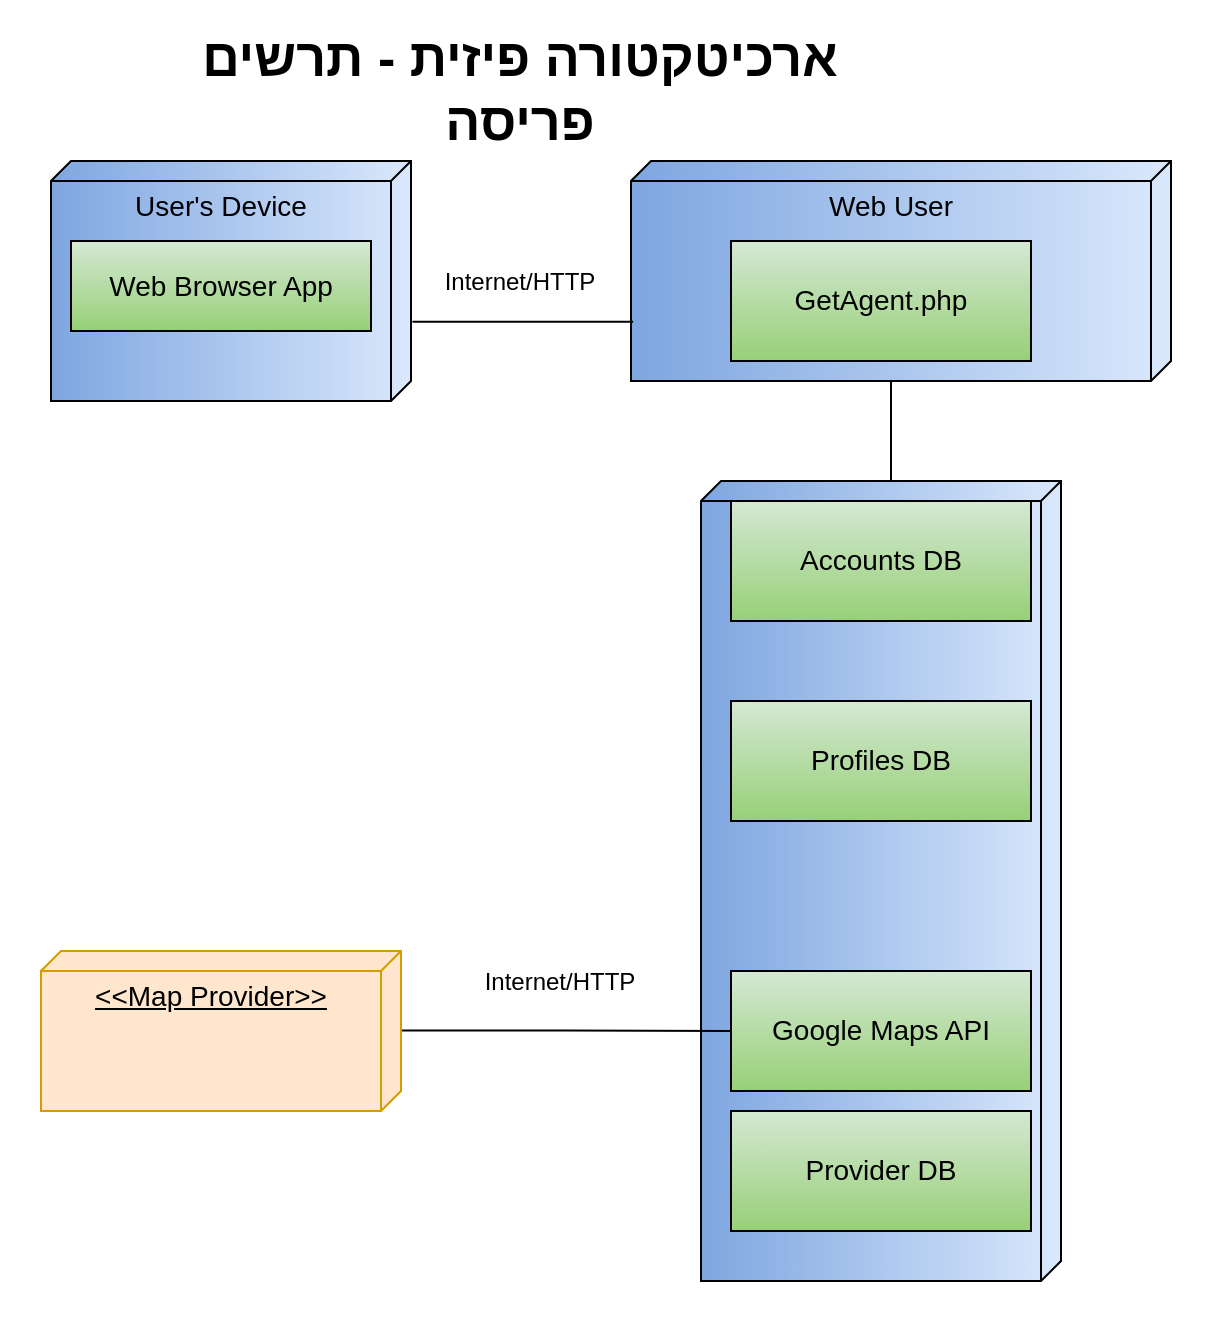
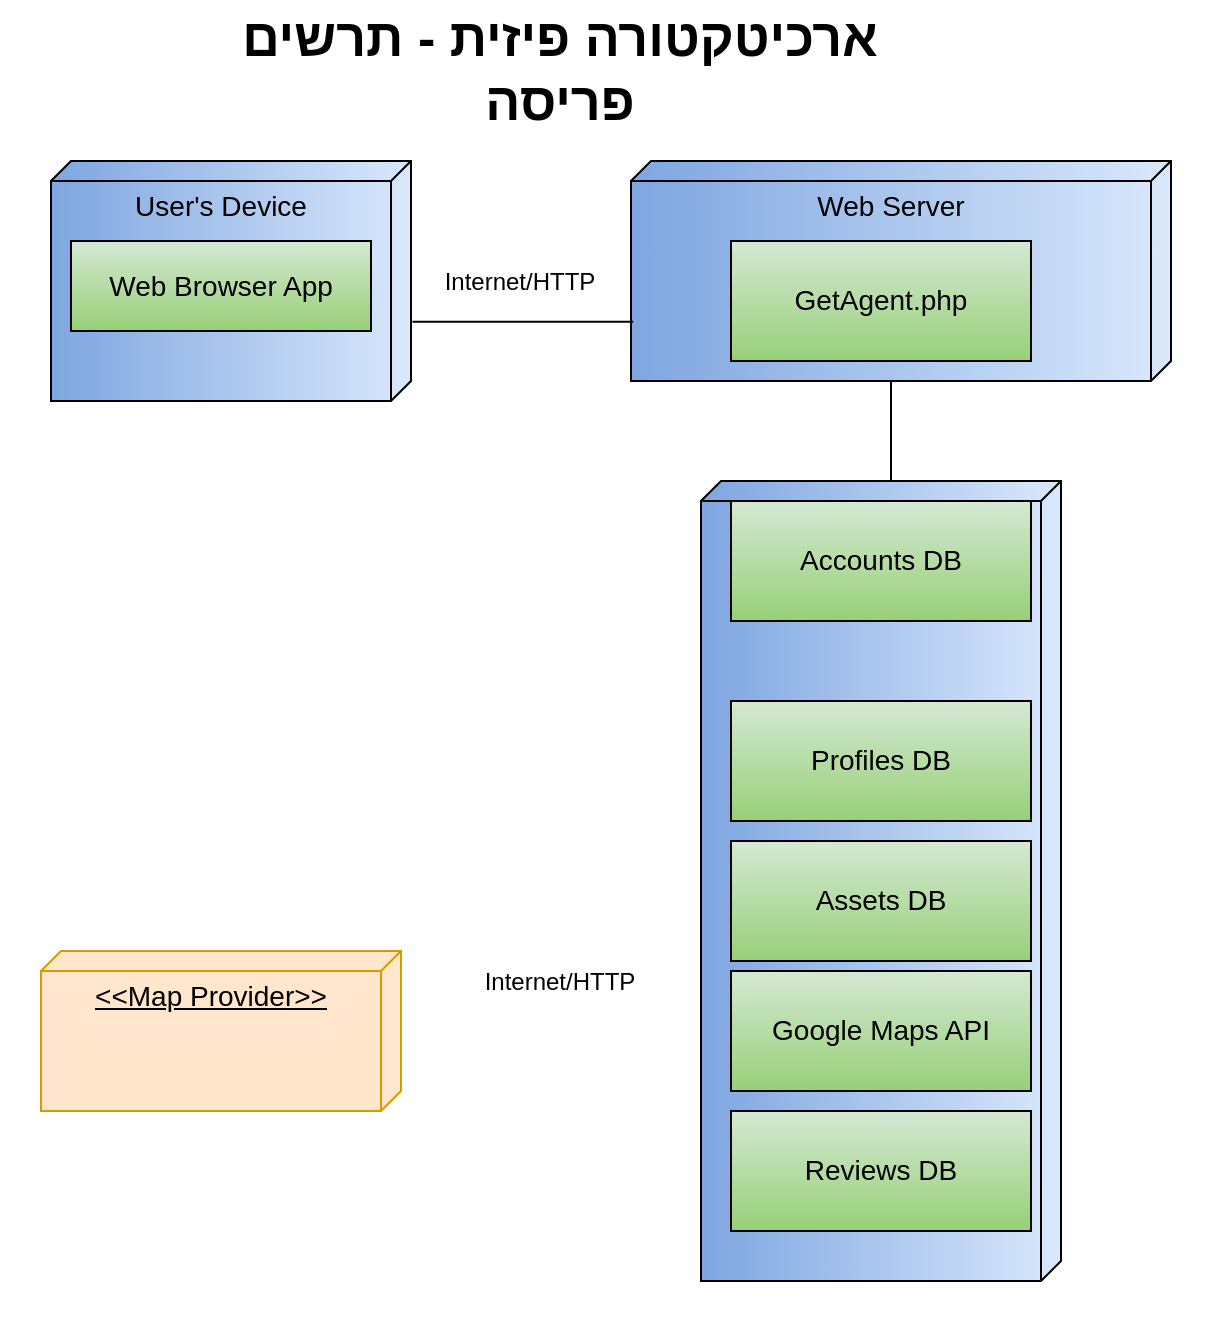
- <mxCell id="24" value="ארכיטקטורה פיזית - תרשים פריסה" style="text;html=1;strokeColor=none;fillColor=none;align=center;verticalAlign=middle;whiteSpace=wrap;rounded=0;fontSize=26;fontStyle=1" vertex="1" parent="1"><mxGeometry x="65" y="30" width="390" height="30" as="geometry" /></mxCell>
+ <mxCell id="24" value="ארכיטקטורה פיזית - תרשים פריסה" style="text;html=1;strokeColor=none;fillColor=none;align=center;verticalAlign=middle;whiteSpace=wrap;rounded=0;fontSize=26;fontStyle=1" vertex="1" parent="1"><mxGeometry x="85" y="20" width="390" height="30" as="geometry" /></mxCell>
- <mxCell id="3" value="Web User" style="verticalAlign=top;align=center;spacingTop=8;spacingLeft=2;spacingRight=12;shape=cube;size=10;direction=south;fontStyle=0;html=1;fontSize=14;fillColor=#dae8fc;gradientColor=#7ea6e0;strokeColor=#000000;" parent="1" vertex="1"><mxGeometry x="315" y="80" width="270" height="110" as="geometry" /></mxCell>
+ <mxCell id="3" value="Web Server" style="verticalAlign=top;align=center;spacingTop=8;spacingLeft=2;spacingRight=12;shape=cube;size=10;direction=south;fontStyle=0;html=1;fontSize=14;fillColor=#dae8fc;gradientColor=#7ea6e0;strokeColor=#000000;" parent="1" vertex="1"><mxGeometry x="315" y="80" width="270" height="110" as="geometry" /></mxCell>
+ <mxCell id="7" value="Assets DB" style="html=1;dropTarget=0;align=center;fontSize=14;fillColor=#d5e8d4;strokeColor=#000000;gradientColor=#97d077;" parent="1" vertex="1"><mxGeometry x="365" y="420" width="150" height="60" as="geometry" /></mxCell>
- <mxCell id="13" value="" style="endArrow=none;html=1;edgeStyle=orthogonalEdgeStyle;rounded=0;fontSize=12;exitX=0.497;exitY=-0.003;exitDx=0;exitDy=0;exitPerimeter=0;entryX=0;entryY=0.5;entryDx=0;entryDy=0;" parent="1" source="12" target="11" edge="1"><mxGeometry relative="1" as="geometry"><mxPoint x="655" y="409.8" as="sourcePoint" /><mxPoint x="305" y="475" as="targetPoint" /><Array as="points" /></mxGeometry></mxCell>
- <mxCell id="14" value="" style="edgeLabel;resizable=0;html=1;align=left;verticalAlign=bottom;fontSize=12;strokeColor=#000000;" parent="13" connectable="0" vertex="1"><mxGeometry x="-1" relative="1" as="geometry" /></mxCell>
- <mxCell id="15" value="" style="edgeLabel;resizable=0;html=1;align=right;verticalAlign=bottom;fontSize=12;strokeColor=#000000;" parent="13" connectable="0" vertex="1"><mxGeometry x="1" relative="1" as="geometry"><mxPoint y="20" as="offset" /></mxGeometry></mxCell>
- <mxCell id="20" value="Provider DB" style="html=1;dropTarget=0;align=center;fontSize=14;fillColor=#d5e8d4;strokeColor=#000000;gradientColor=#97d077;" parent="1" vertex="1"><mxGeometry x="365" y="555" width="150" height="60" as="geometry" /></mxCell>
+ <mxCell id="20" value="Reviews DB" style="html=1;dropTarget=0;align=center;fontSize=14;fillColor=#d5e8d4;strokeColor=#000000;gradientColor=#97d077;" parent="1" vertex="1"><mxGeometry x="365" y="555" width="150" height="60" as="geometry" /></mxCell>
